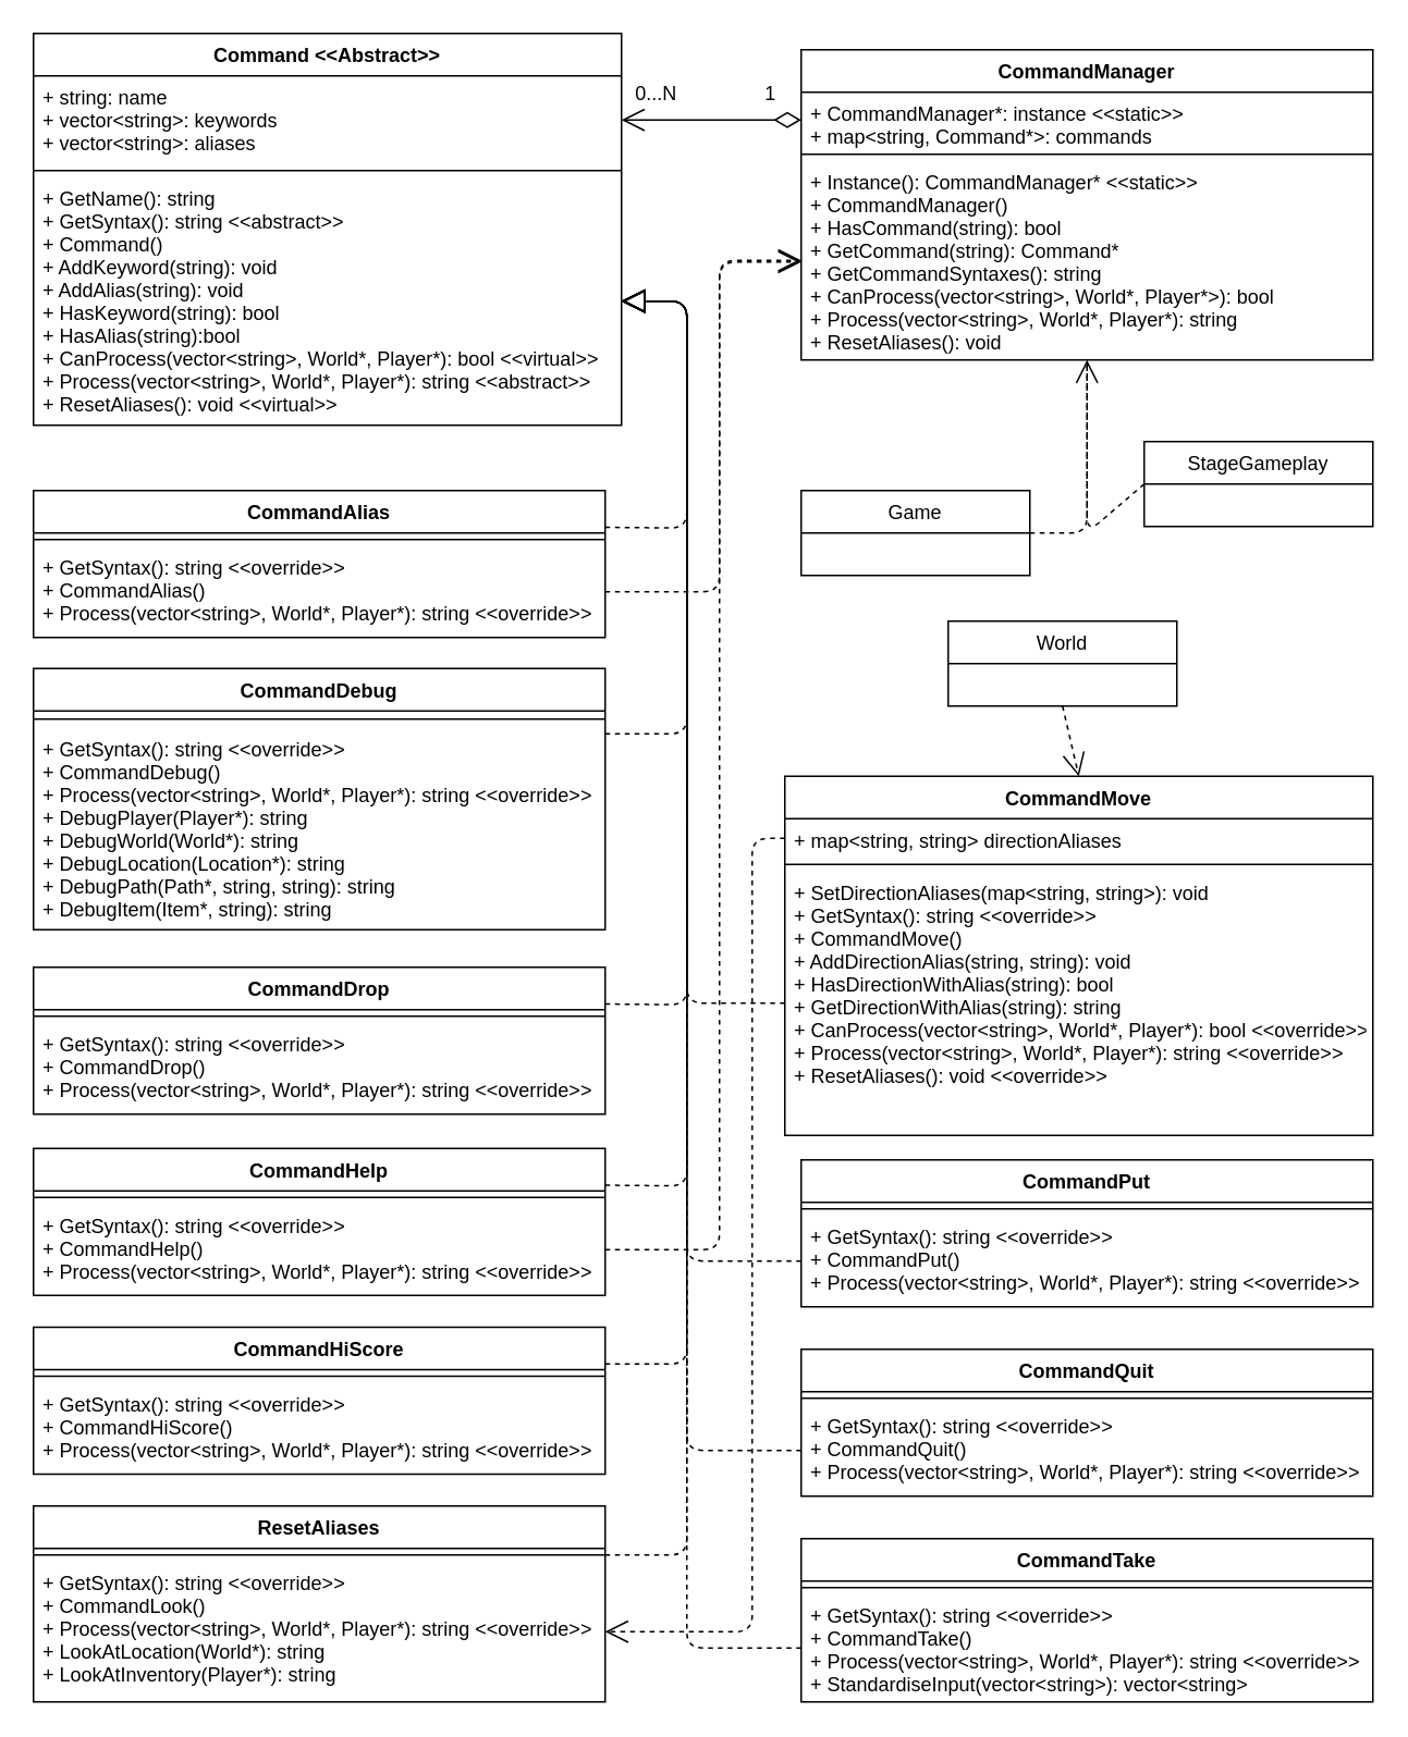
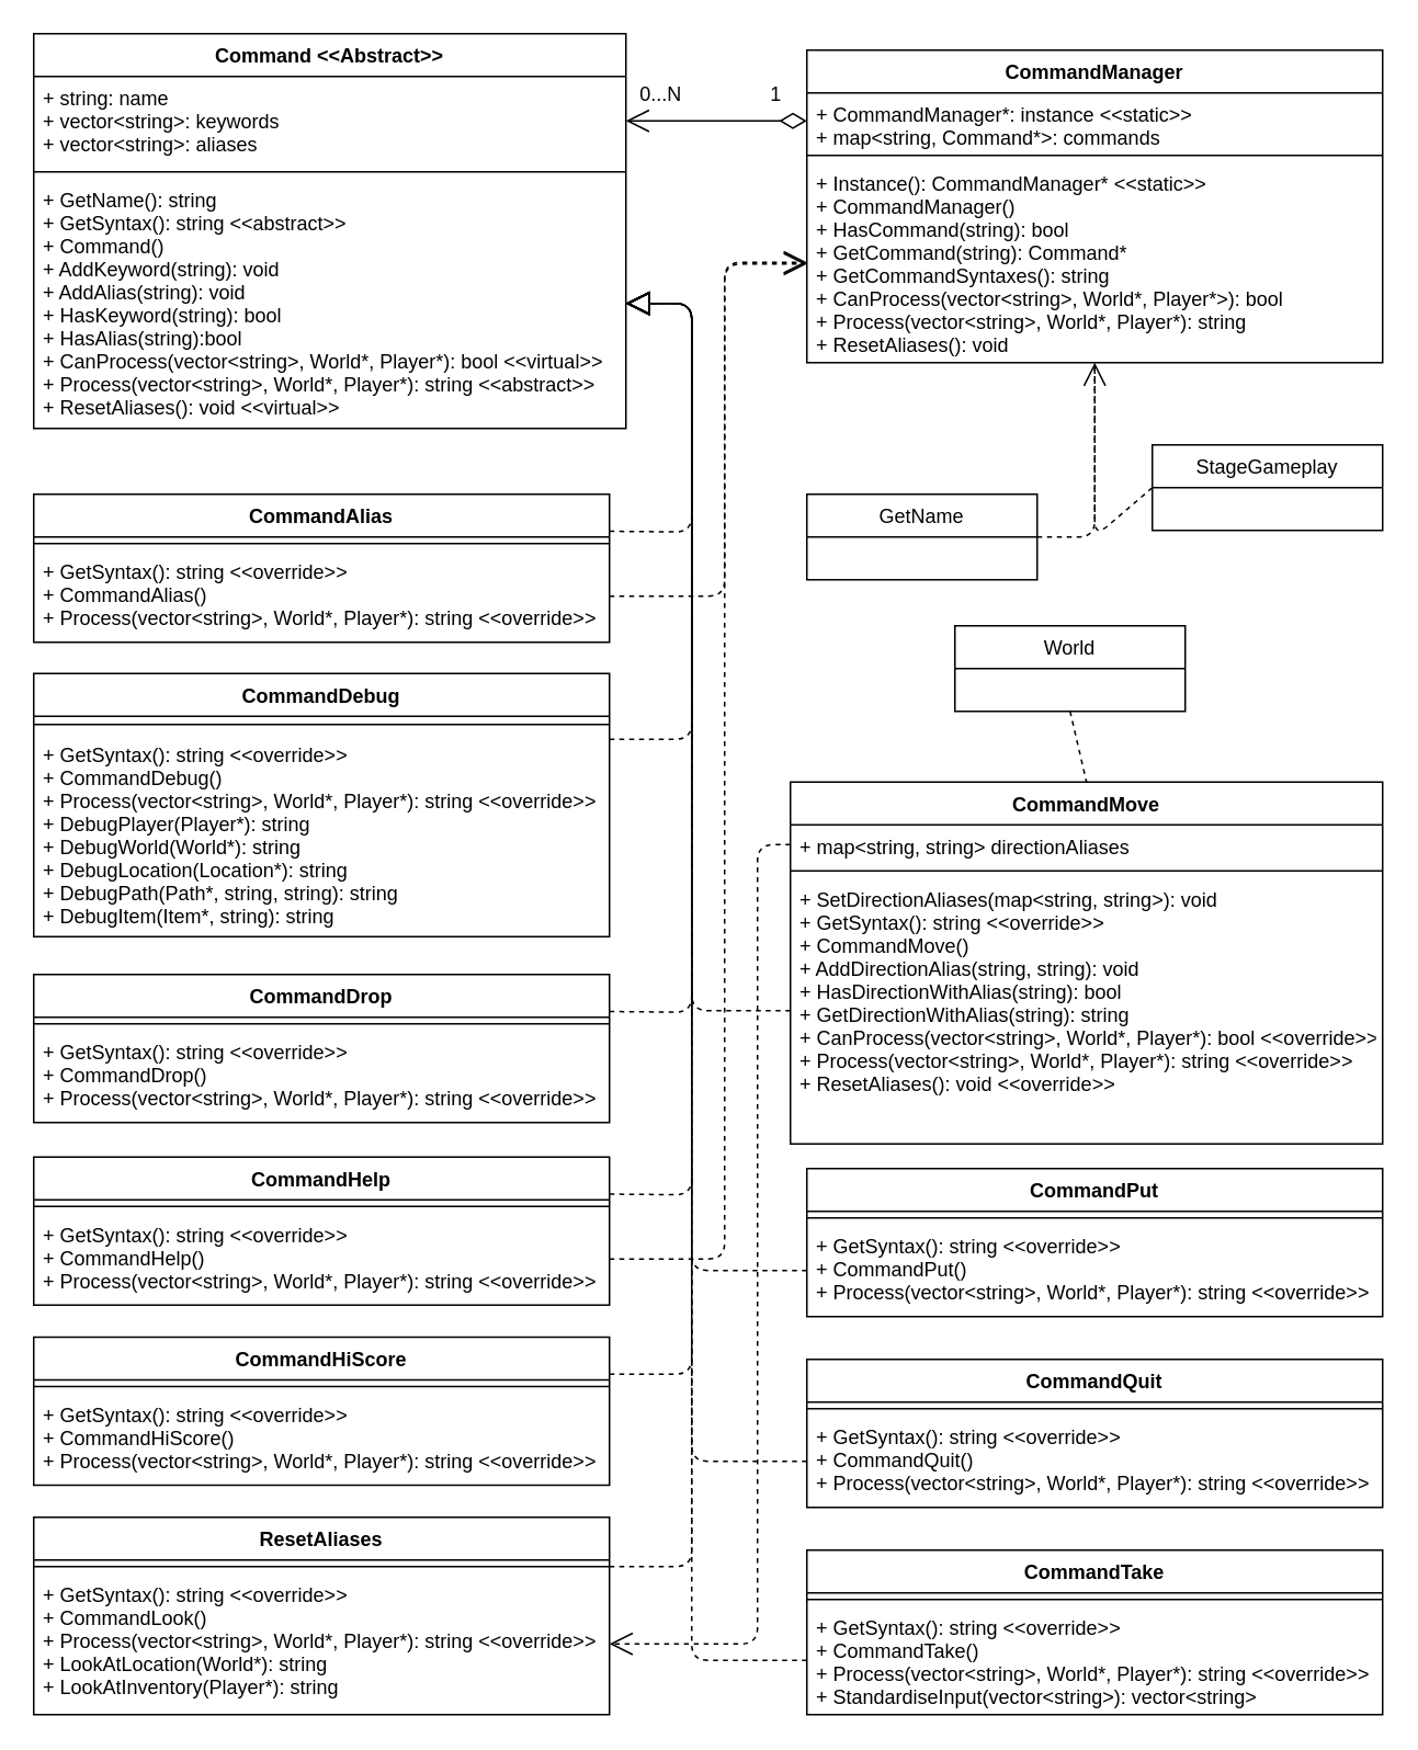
- <mxCell id="57" value="Game" style="swimlane;fontStyle=0;childLayout=stackLayout;horizontal=1;startSize=26;fillColor=none;horizontalStack=0;resizeParent=1;resizeParentMax=0;resizeLast=0;collapsible=1;marginBottom=0;" vertex="1" parent="1"><mxGeometry x="490" y="300" width="140" height="52" as="geometry" /></mxCell>
+ <mxCell id="57" value="GetName" style="swimlane;fontStyle=0;childLayout=stackLayout;horizontal=1;startSize=26;fillColor=none;horizontalStack=0;resizeParent=1;resizeParentMax=0;resizeLast=0;collapsible=1;marginBottom=0;" vertex="1" parent="1"><mxGeometry x="490" y="300" width="140" height="52" as="geometry" /></mxCell>
- <mxCell id="62" value="" style="endArrow=open;endSize=12;dashed=1;html=1;exitX=0.5;exitY=1;exitDx=0;exitDy=0;entryX=0.5;entryY=0;entryDx=0;entryDy=0;" edge="1" parent="1" source="59" target="24"><mxGeometry x="-0.507" y="94" width="160" relative="1" as="geometry"><mxPoint x="750" y="410" as="sourcePoint" /><mxPoint x="800" y="450" as="targetPoint" /><Array as="points" /><mxPoint x="164" y="-63" as="offset" /></mxGeometry></mxCell>
+ <mxCell id="62" value="" style="endArrow=none;endSize=12;dashed=1;html=1;exitX=0.5;exitY=1;exitDx=0;exitDy=0;entryX=0.5;entryY=0;entryDx=0;entryDy=0;" edge="1" parent="1" source="59" target="24"><mxGeometry x="-0.507" y="94" width="160" relative="1" as="geometry"><mxPoint x="750" y="410" as="sourcePoint" /><mxPoint x="800" y="450" as="targetPoint" /><Array as="points" /><mxPoint x="164" y="-63" as="offset" /></mxGeometry></mxCell>
